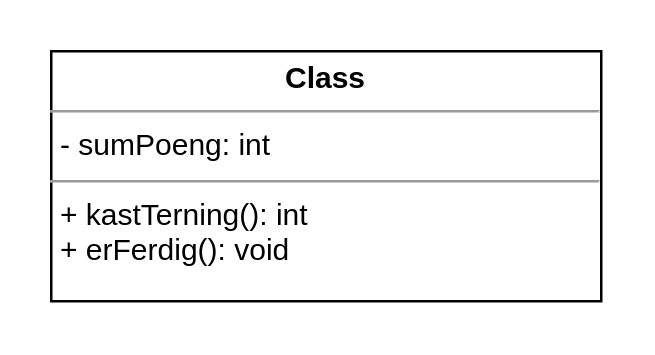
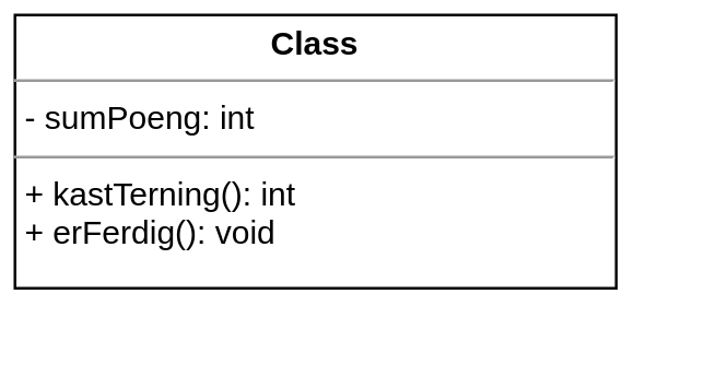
- <mxCell id="2" value="&lt;p style=&quot;margin:0px;margin-top:4px;text-align:center;&quot;&gt;&lt;b&gt;Class&lt;/b&gt;&lt;/p&gt;&lt;hr size=&quot;1&quot;&gt;&lt;p style=&quot;margin:0px;margin-left:4px;&quot;&gt;- sumPoeng: int&lt;/p&gt;&lt;hr size=&quot;1&quot;&gt;&lt;p style=&quot;margin:0px;margin-left:4px;&quot;&gt;+ kastTerning(): int&lt;/p&gt;&lt;p style=&quot;margin:0px;margin-left:4px;&quot;&gt;+ erFerdig(): void&lt;/p&gt;" style="verticalAlign=top;align=left;overflow=fill;fontSize=12;fontFamily=Helvetica;html=1;" parent="1" vertex="1"><mxGeometry x="20" y="20" width="220" height="100" as="geometry" /></mxCell>
+ <mxCell id="2" value="&lt;p style=&quot;margin:0px;margin-top:4px;text-align:center;&quot;&gt;&lt;b&gt;Class&lt;/b&gt;&lt;/p&gt;&lt;hr size=&quot;1&quot;&gt;&lt;p style=&quot;margin:0px;margin-left:4px;&quot;&gt;- sumPoeng: int&lt;/p&gt;&lt;hr size=&quot;1&quot;&gt;&lt;p style=&quot;margin:0px;margin-left:4px;&quot;&gt;+ kastTerning(): int&lt;/p&gt;&lt;p style=&quot;margin:0px;margin-left:4px;&quot;&gt;+ erFerdig(): void&lt;/p&gt;" style="verticalAlign=top;align=left;overflow=fill;fontSize=12;fontFamily=Helvetica;html=1;" parent="1" vertex="1"><mxGeometry x="5" y="5" width="220" height="100" as="geometry" /></mxCell>
